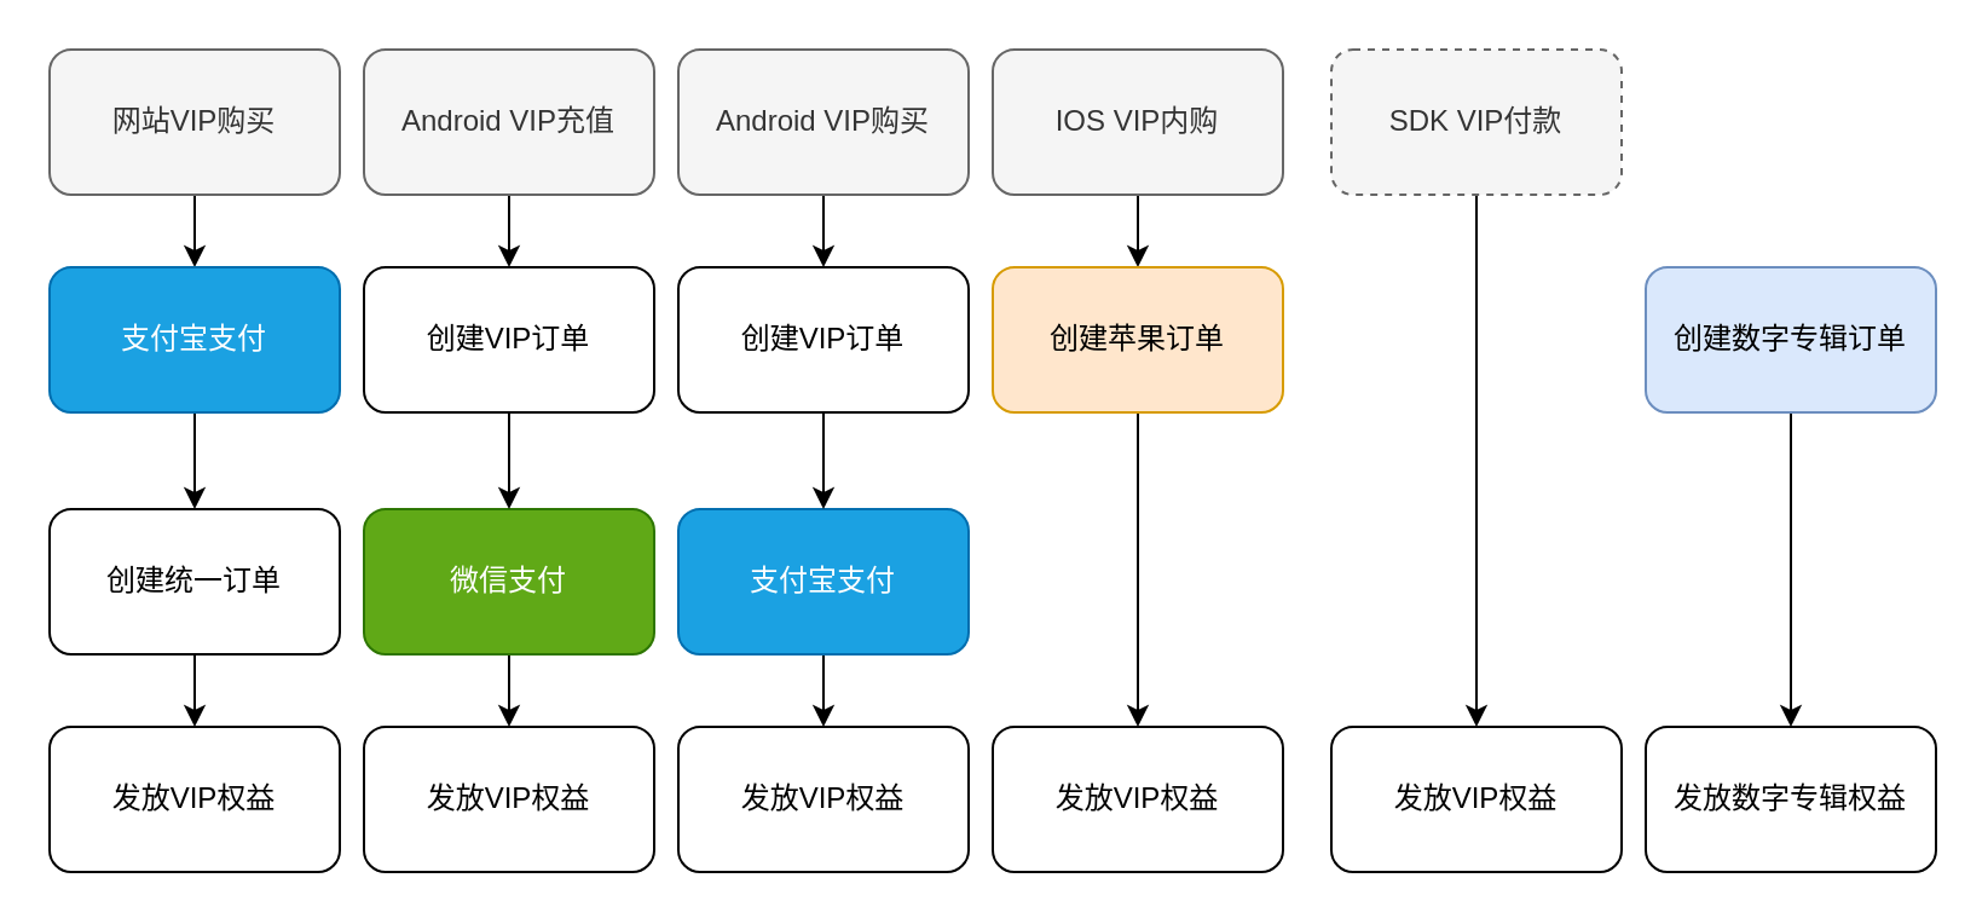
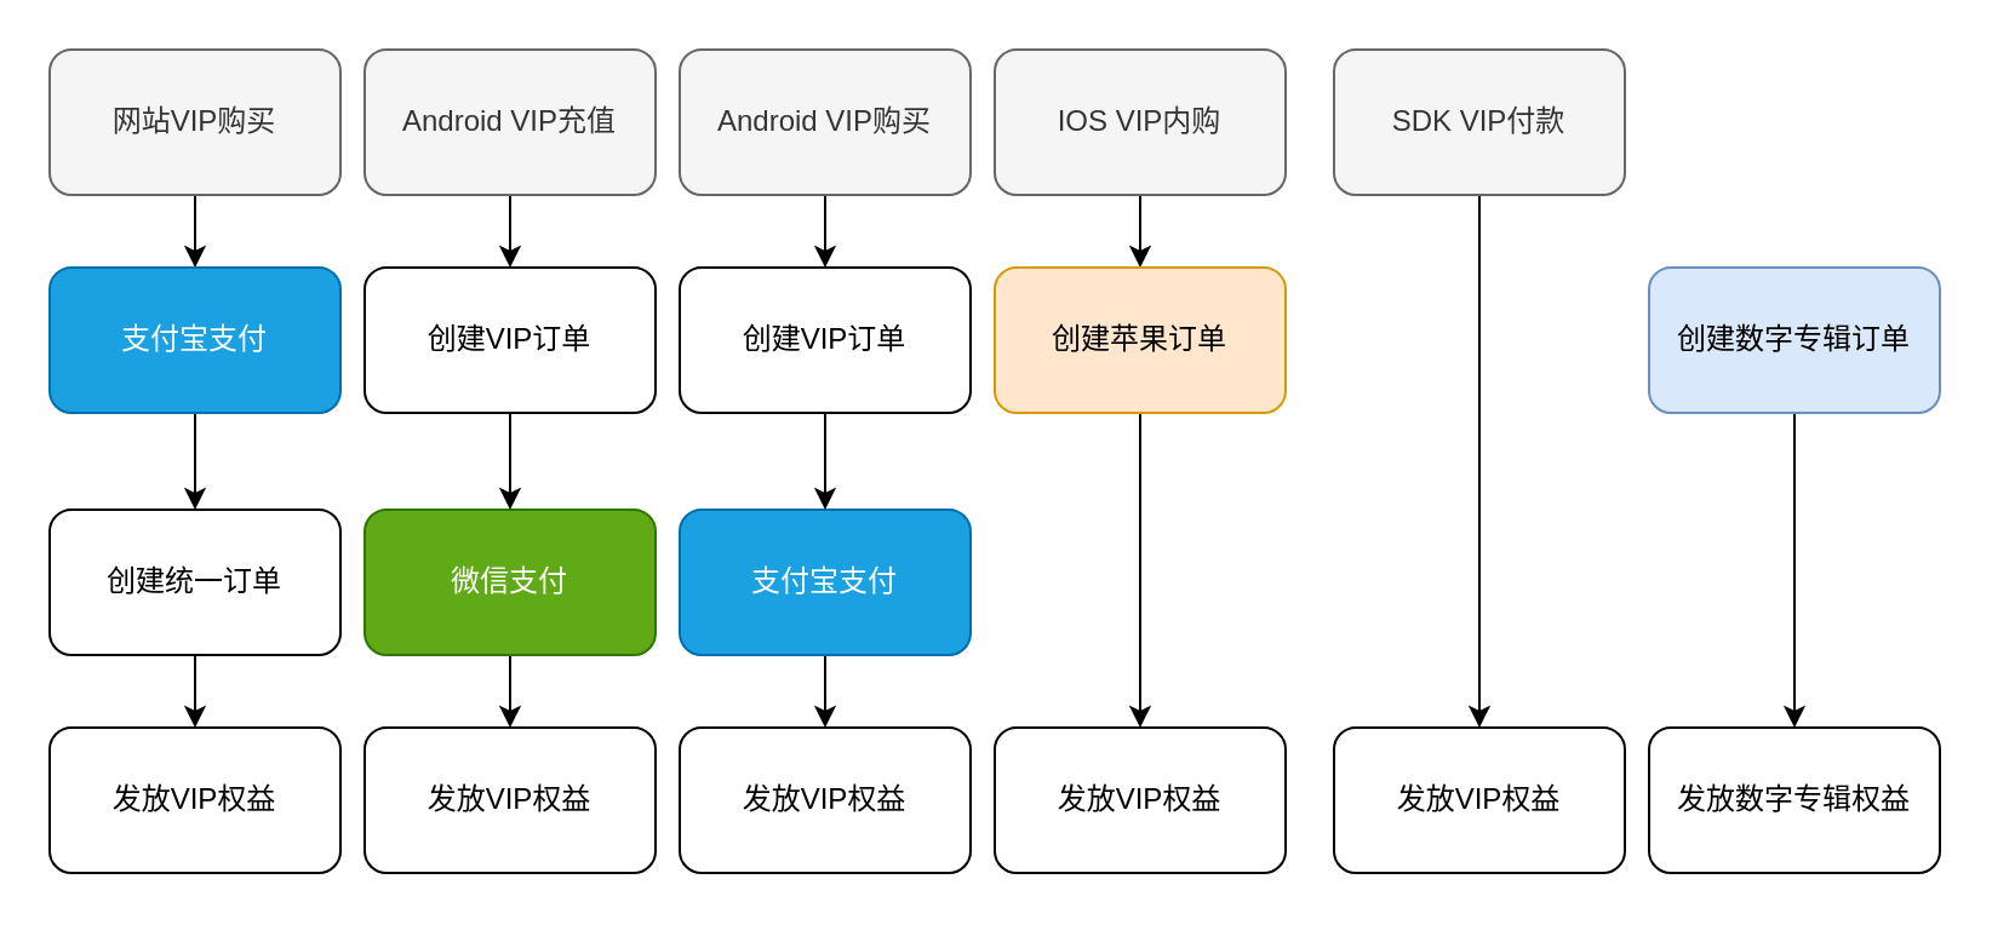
- <mxCell id="29" value="SDK VIP付款" style="rounded=1;whiteSpace=wrap;html=1;fillColor=#f5f5f5;strokeColor=#666666;fontColor=#333333;dashed=1;" vertex="1" parent="1"><mxGeometry x="550" y="20" width="120" height="60" as="geometry" /></mxCell>
+ <mxCell id="29" value="SDK VIP付款" style="rounded=1;whiteSpace=wrap;html=1;fillColor=#f5f5f5;strokeColor=#666666;fontColor=#333333;" vertex="1" parent="1"><mxGeometry x="550" y="20" width="120" height="60" as="geometry" /></mxCell>
